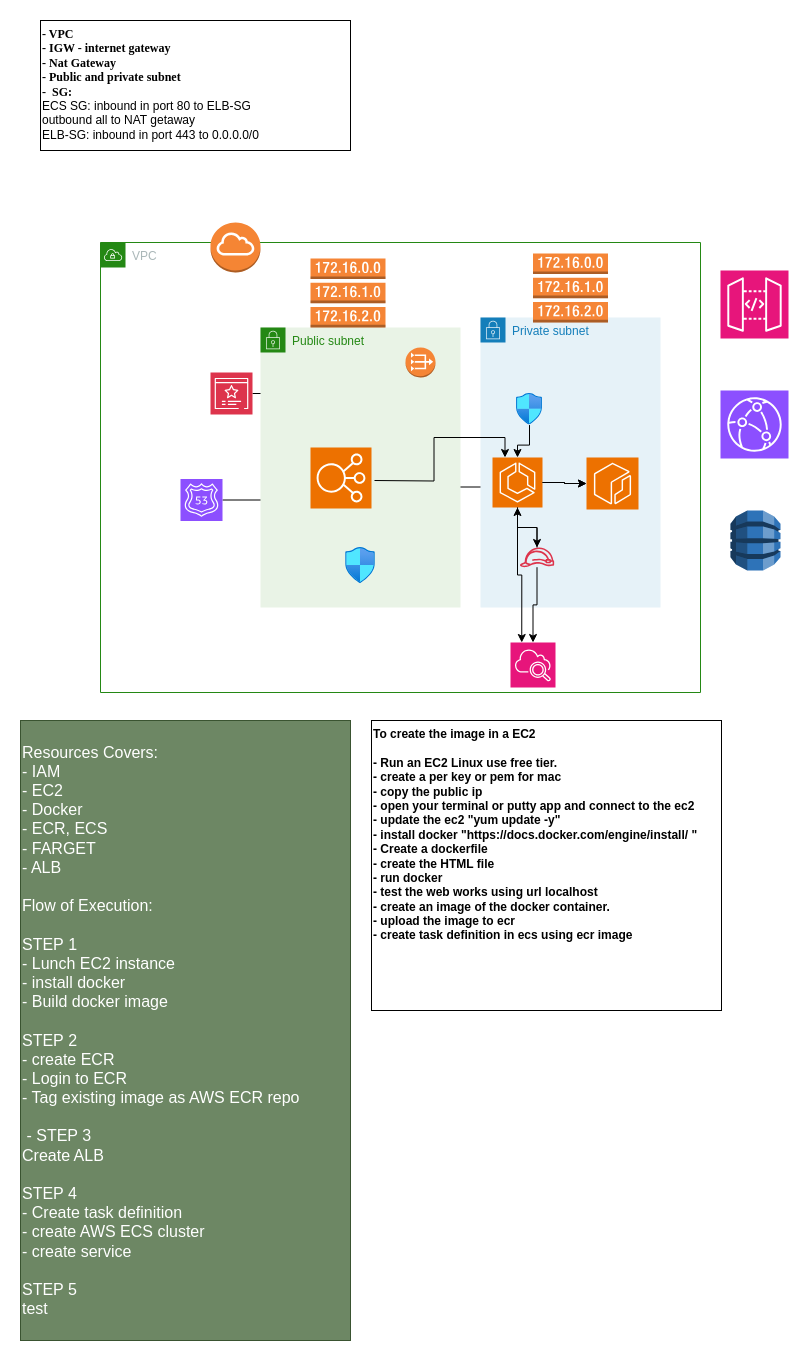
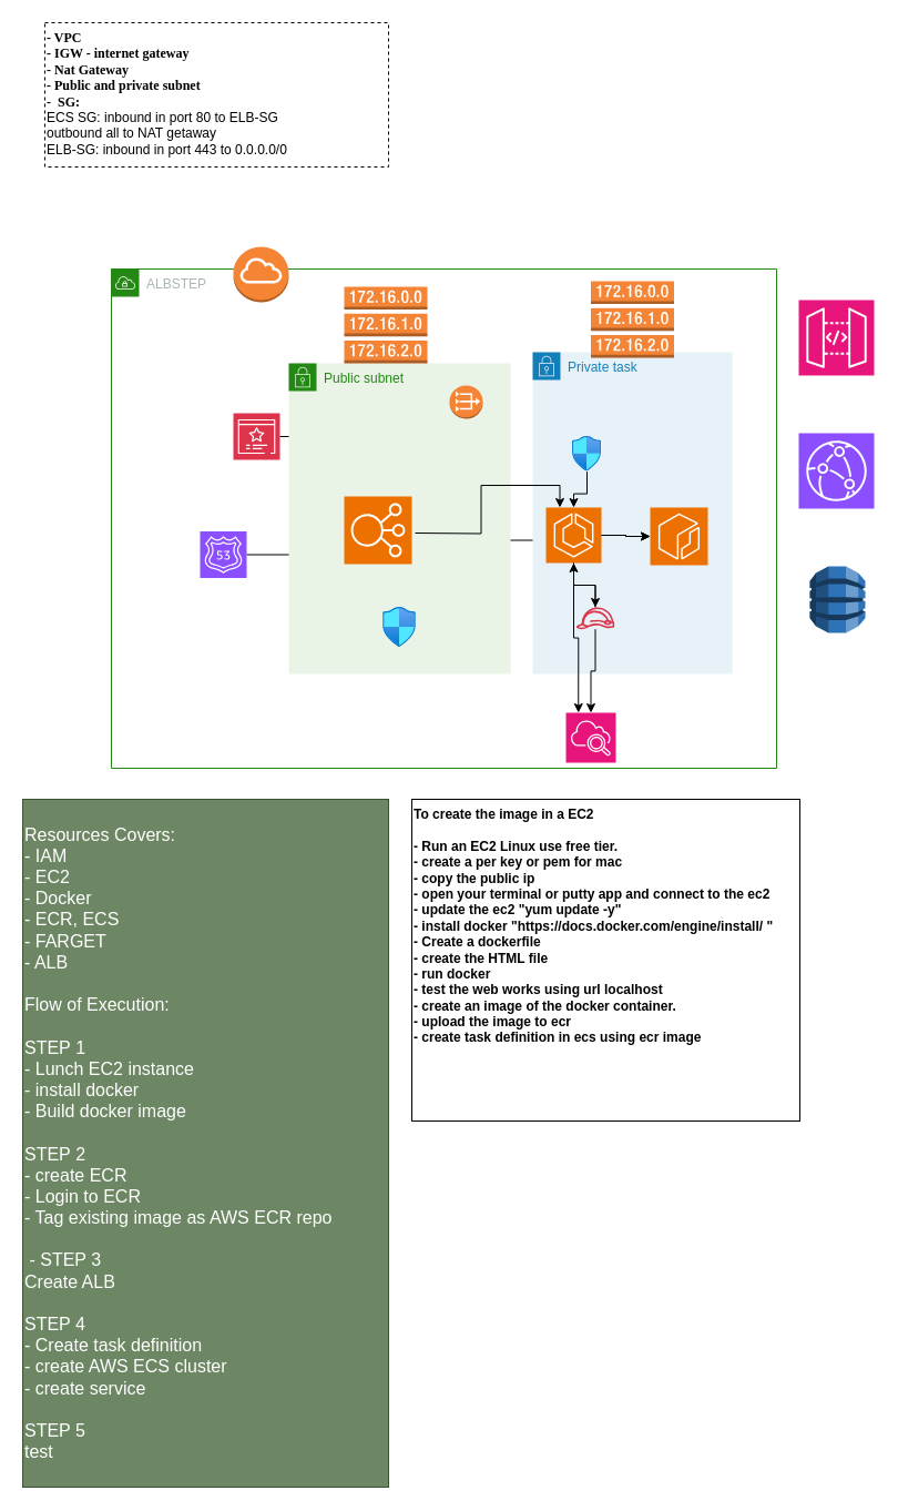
- <mxCell id="35" value="- VPC&lt;br&gt;- IGW - internet gateway&lt;br&gt;- Nat Gateway&lt;br&gt;- Public and private subnet&amp;nbsp;&lt;br&gt;-&amp;nbsp;&amp;nbsp;SG:&amp;nbsp;&lt;br style=&quot;border-color: var(--border-color); font-family: Helvetica; font-weight: 400; text-align: center;&quot;&gt;&lt;span style=&quot;font-family: Helvetica; font-weight: 400; text-align: center;&quot;&gt;ECS SG: inbound in port 80 to ELB-SG&lt;/span&gt;&lt;br style=&quot;border-color: var(--border-color); font-family: Helvetica; font-weight: 400; text-align: center;&quot;&gt;&lt;span style=&quot;font-family: Helvetica; font-weight: 400; text-align: center;&quot;&gt;outbound all to NAT getaway&lt;/span&gt;&lt;br style=&quot;border-color: var(--border-color); font-family: Helvetica; font-weight: 400; text-align: center;&quot;&gt;&lt;span style=&quot;font-family: Helvetica; font-weight: 400; text-align: center;&quot;&gt;ELB-SG: inbound in port 443 to 0.0.0.0/0&lt;/span&gt;" style="whiteSpace=wrap;html=1;align=left;fontStyle=1;verticalAlign=top;fontFamily=Times New Roman;" parent="1" vertex="1"><mxGeometry x="40" y="20" width="310" height="130" as="geometry" /></mxCell>
+ <mxCell id="35" value="- VPC&lt;br&gt;- IGW - internet gateway&lt;br&gt;- Nat Gateway&lt;br&gt;- Public and private subnet&amp;nbsp;&lt;br&gt;-&amp;nbsp;&amp;nbsp;SG:&amp;nbsp;&lt;br style=&quot;border-color: var(--border-color); font-family: Helvetica; font-weight: 400; text-align: center;&quot;&gt;&lt;span style=&quot;font-family: Helvetica; font-weight: 400; text-align: center;&quot;&gt;ECS SG: inbound in port 80 to ELB-SG&lt;/span&gt;&lt;br style=&quot;border-color: var(--border-color); font-family: Helvetica; font-weight: 400; text-align: center;&quot;&gt;&lt;span style=&quot;font-family: Helvetica; font-weight: 400; text-align: center;&quot;&gt;outbound all to NAT getaway&lt;/span&gt;&lt;br style=&quot;border-color: var(--border-color); font-family: Helvetica; font-weight: 400; text-align: center;&quot;&gt;&lt;span style=&quot;font-family: Helvetica; font-weight: 400; text-align: center;&quot;&gt;ELB-SG: inbound in port 443 to 0.0.0.0/0&lt;/span&gt;" style="whiteSpace=wrap;html=1;align=left;fontStyle=1;verticalAlign=top;fontFamily=Times New Roman;dashed=1;" parent="1" vertex="1"><mxGeometry x="40" y="20" width="310" height="130" as="geometry" /></mxCell>
- <mxCell id="8" value="VPC" style="points=[[0,0],[0.25,0],[0.5,0],[0.75,0],[1,0],[1,0.25],[1,0.5],[1,0.75],[1,1],[0.75,1],[0.5,1],[0.25,1],[0,1],[0,0.75],[0,0.5],[0,0.25]];outlineConnect=0;gradientColor=none;html=1;whiteSpace=wrap;fontSize=12;fontStyle=0;container=1;pointerEvents=0;collapsible=0;recursiveResize=0;shape=mxgraph.aws4.group;grIcon=mxgraph.aws4.group_vpc;strokeColor=#248814;fillColor=none;verticalAlign=top;align=left;spacingLeft=30;fontColor=#AAB7B8;dashed=0;" parent="1" vertex="1"><mxGeometry x="100" y="242" width="600" height="450" as="geometry" /></mxCell>
+ <mxCell id="8" value="ALBSTEP" style="points=[[0,0],[0.25,0],[0.5,0],[0.75,0],[1,0],[1,0.25],[1,0.5],[1,0.75],[1,1],[0.75,1],[0.5,1],[0.25,1],[0,1],[0,0.75],[0,0.5],[0,0.25]];outlineConnect=0;gradientColor=none;html=1;whiteSpace=wrap;fontSize=12;fontStyle=0;container=1;pointerEvents=0;collapsible=0;recursiveResize=0;shape=mxgraph.aws4.group;grIcon=mxgraph.aws4.group_vpc;strokeColor=#248814;fillColor=none;verticalAlign=top;align=left;spacingLeft=30;fontColor=#AAB7B8;dashed=0;" parent="1" vertex="1"><mxGeometry x="100" y="242" width="600" height="450" as="geometry" /></mxCell>
- <mxCell id="13" value="Private subnet" style="points=[[0,0],[0.25,0],[0.5,0],[0.75,0],[1,0],[1,0.25],[1,0.5],[1,0.75],[1,1],[0.75,1],[0.5,1],[0.25,1],[0,1],[0,0.75],[0,0.5],[0,0.25]];outlineConnect=0;gradientColor=none;html=1;whiteSpace=wrap;fontSize=12;fontStyle=0;container=1;pointerEvents=0;collapsible=0;recursiveResize=0;shape=mxgraph.aws4.group;grIcon=mxgraph.aws4.group_security_group;grStroke=0;strokeColor=#147EBA;fillColor=#E6F2F8;verticalAlign=top;align=left;spacingLeft=30;fontColor=#147EBA;dashed=0;" parent="8" vertex="1"><mxGeometry x="380" y="75" width="180" height="290" as="geometry" /></mxCell>
+ <mxCell id="13" value="Private task" style="points=[[0,0],[0.25,0],[0.5,0],[0.75,0],[1,0],[1,0.25],[1,0.5],[1,0.75],[1,1],[0.75,1],[0.5,1],[0.25,1],[0,1],[0,0.75],[0,0.5],[0,0.25]];outlineConnect=0;gradientColor=none;html=1;whiteSpace=wrap;fontSize=12;fontStyle=0;container=1;pointerEvents=0;collapsible=0;recursiveResize=0;shape=mxgraph.aws4.group;grIcon=mxgraph.aws4.group_security_group;grStroke=0;strokeColor=#147EBA;fillColor=#E6F2F8;verticalAlign=top;align=left;spacingLeft=30;fontColor=#147EBA;dashed=0;" parent="8" vertex="1"><mxGeometry x="380" y="75" width="180" height="290" as="geometry" /></mxCell>
